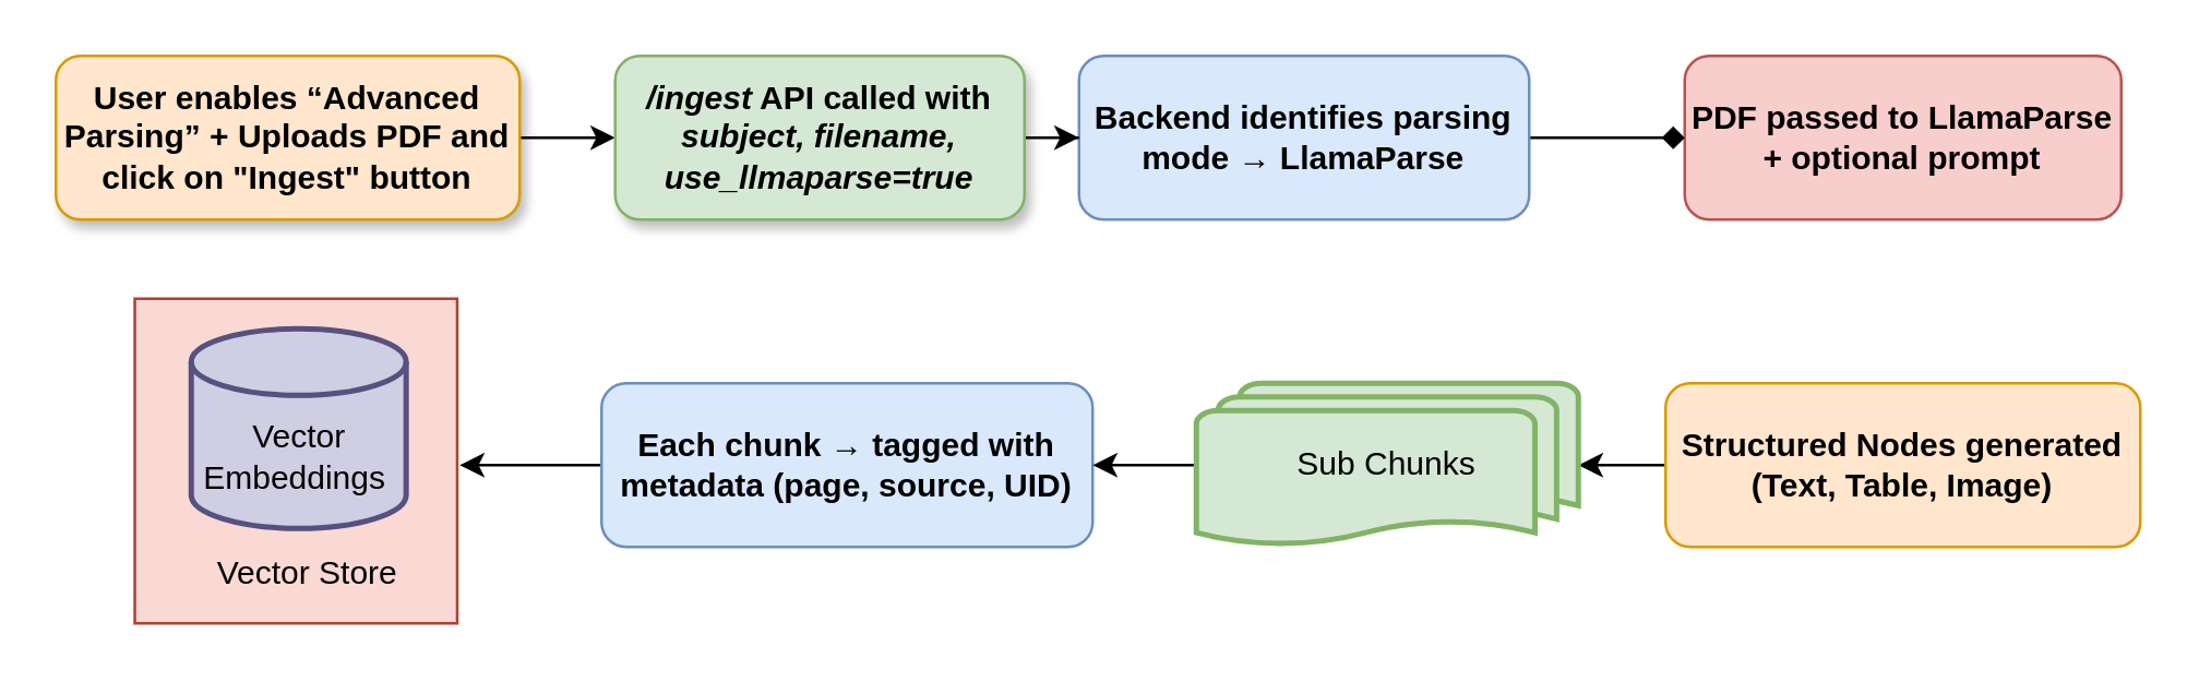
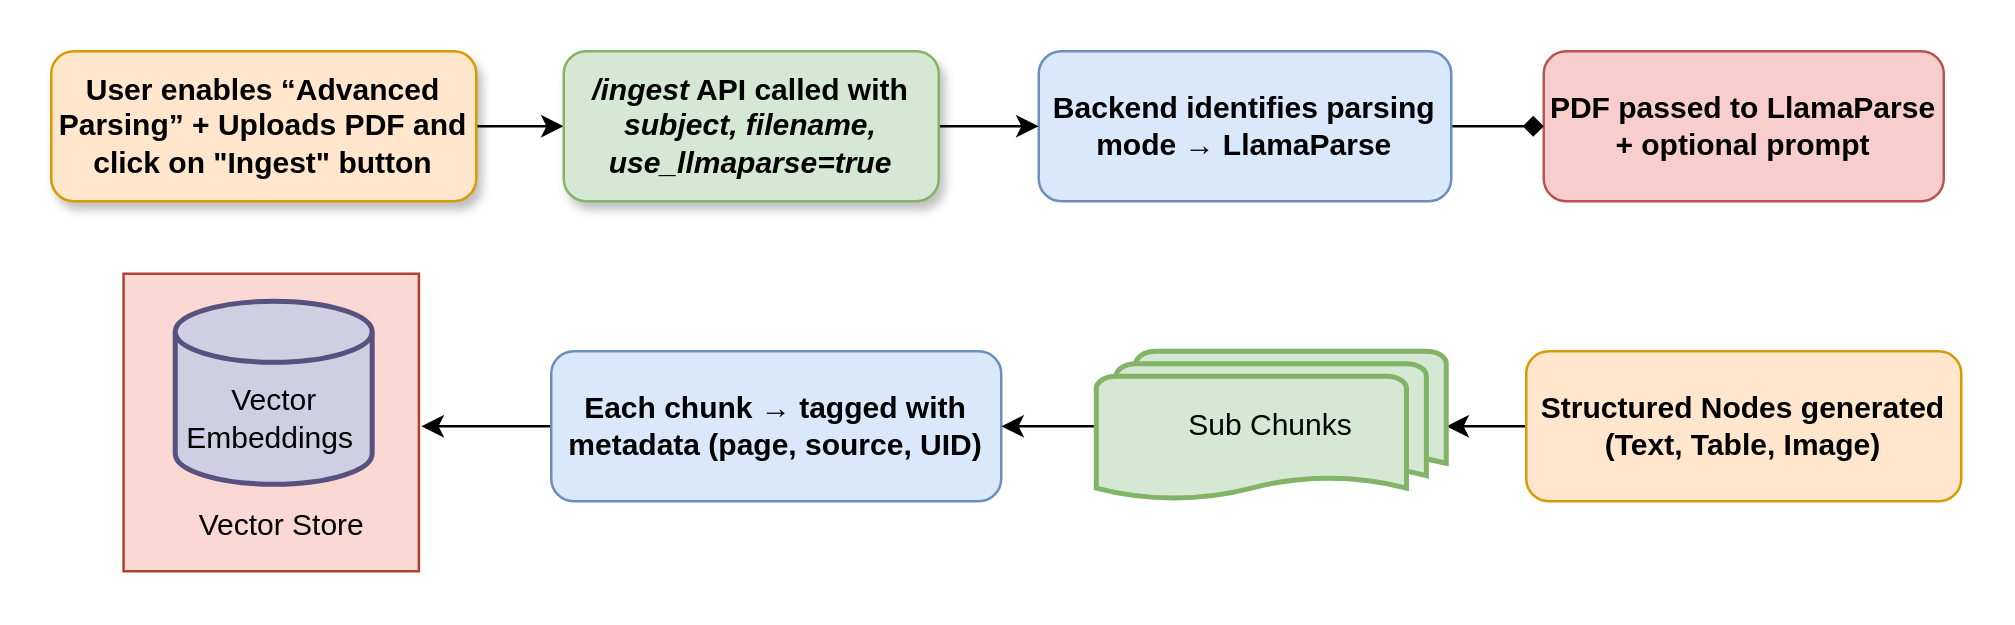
- <mxCell id="4" value="&lt;b&gt;Backend identifies parsing mode → LlamaParse&lt;/b&gt;" style="rounded=1;whiteSpace=wrap;html=1;fillColor=#dae8fc;strokeColor=#6c8ebf;" vertex="1" parent="1"><mxGeometry x="395" y="20" width="165" height="60" as="geometry" /></mxCell>
+ <mxCell id="4" value="&lt;b&gt;Backend identifies parsing mode → LlamaParse&lt;/b&gt;" style="rounded=1;whiteSpace=wrap;html=1;fillColor=#dae8fc;strokeColor=#6c8ebf;" vertex="1" parent="1"><mxGeometry x="415" y="20" width="165" height="60" as="geometry" /></mxCell>
